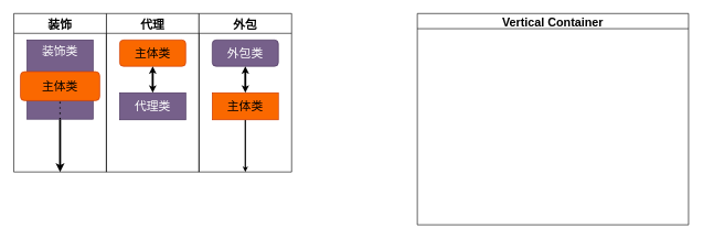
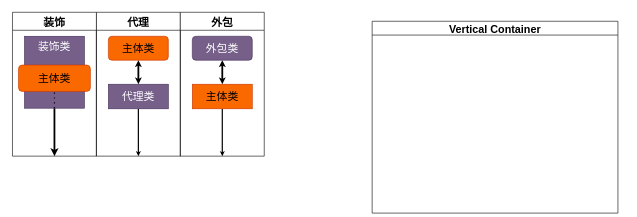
- <mxCell id="17" value="Vertical Container" style="swimlane;fontSize=18;" vertex="1" parent="1"><mxGeometry x="630" y="20" width="410" height="320" as="geometry" /></mxCell>
+ <mxCell id="17" value="Vertical Container" style="swimlane;fontSize=18;" vertex="1" parent="1"><mxGeometry x="620" y="35" width="410" height="320" as="geometry" /></mxCell>
+ <mxCell id="3" style="edgeStyle=none;jumpSize=3;html=1;exitX=0.5;exitY=1;exitDx=0;exitDy=0;entryX=0.5;entryY=1;entryDx=0;entryDy=0;fontSize=18;startSize=4;endSize=2;strokeWidth=2;" edge="1" parent="2" source="4" target="2"><mxGeometry relative="1" as="geometry" /></mxCell>
